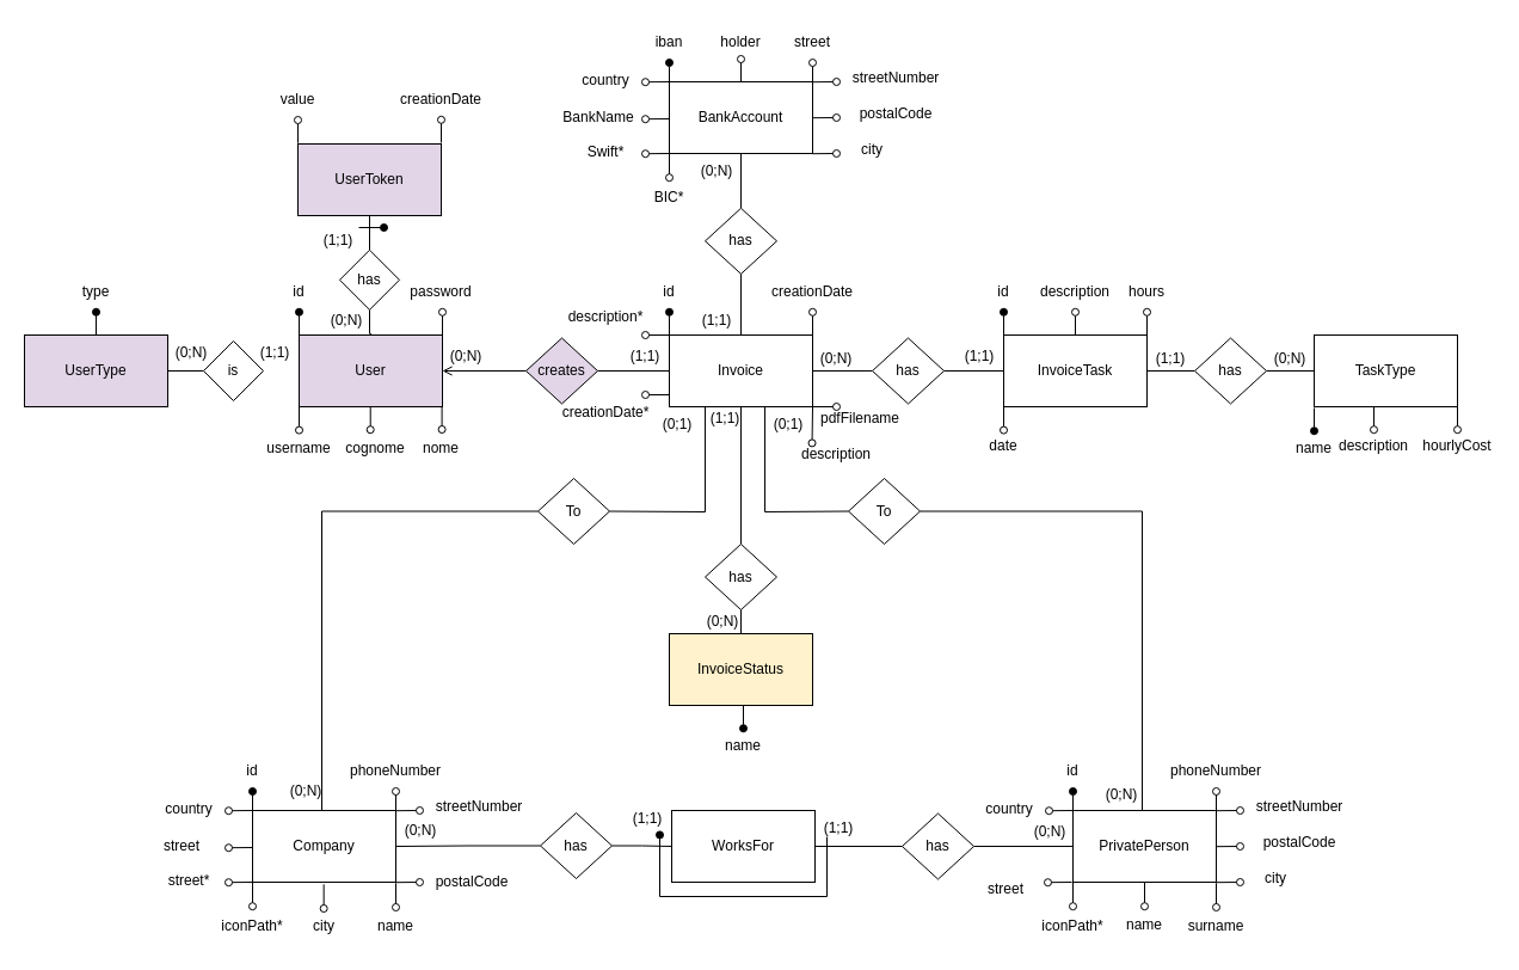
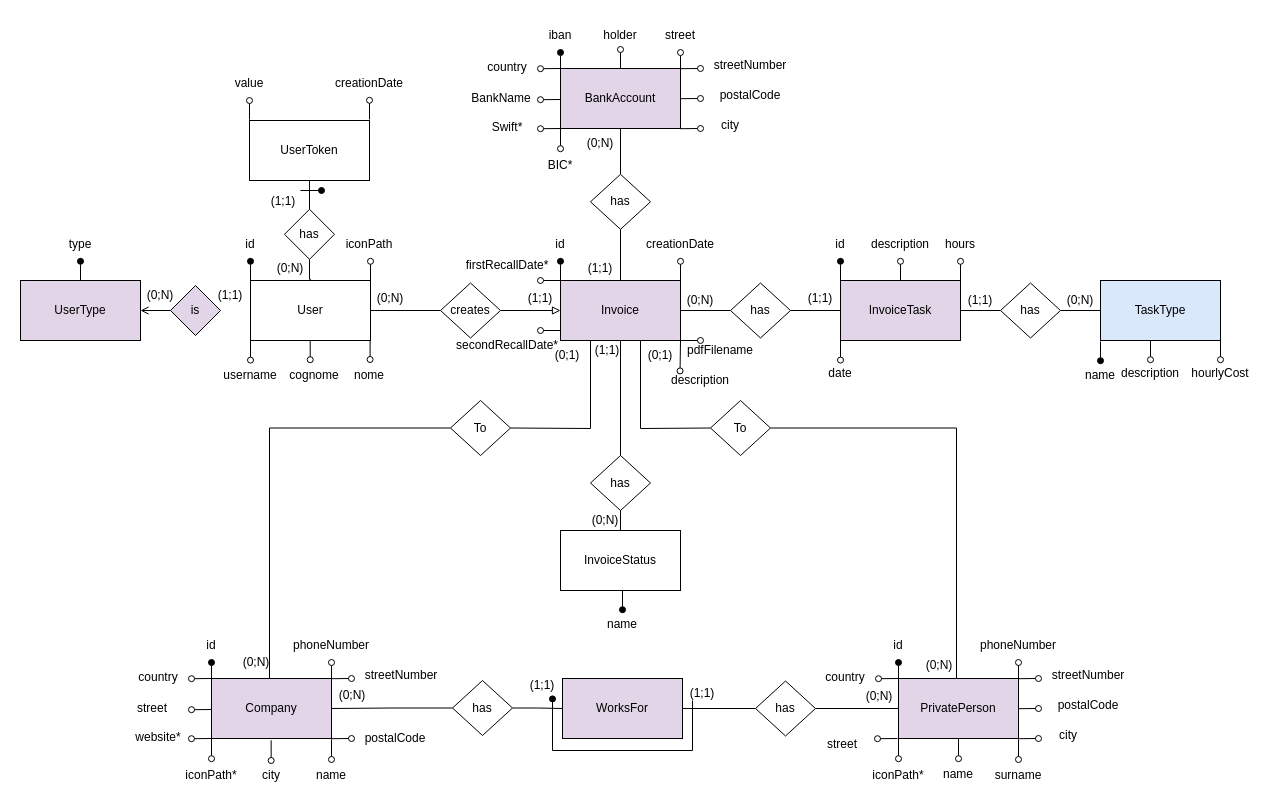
- <mxCell id="12" value="BankAccount" style="rounded=0;whiteSpace=wrap;html=1;" parent="1" vertex="1"><mxGeometry x="560" y="68" width="120" height="60" as="geometry" /></mxCell>
+ <mxCell id="12" value="BankAccount" style="rounded=0;whiteSpace=wrap;html=1;fillColor=#e1d5e7;" parent="1" vertex="1"><mxGeometry x="560" y="68" width="120" height="60" as="geometry" /></mxCell>
- <mxCell id="17" value="UserToken" style="rounded=0;whiteSpace=wrap;html=1;fillColor=#e1d5e7;" parent="1" vertex="1"><mxGeometry x="249" y="120" width="120" height="60" as="geometry" /></mxCell>
+ <mxCell id="17" value="UserToken" style="rounded=0;whiteSpace=wrap;html=1;" parent="1" vertex="1"><mxGeometry x="249" y="120" width="120" height="60" as="geometry" /></mxCell>
- <mxCell id="32" value="password" style="text;html=1;strokeColor=none;fillColor=none;align=center;verticalAlign=middle;whiteSpace=wrap;rounded=0;" parent="1" vertex="1"><mxGeometry x="339" y="228.8" width="60" height="30" as="geometry" /></mxCell>
+ <mxCell id="32" value="iconPath" style="text;html=1;strokeColor=none;fillColor=none;align=center;verticalAlign=middle;whiteSpace=wrap;rounded=0;" parent="1" vertex="1"><mxGeometry x="339" y="228.8" width="60" height="30" as="geometry" /></mxCell>
- <mxCell id="169" value="description*" style="text;html=1;strokeColor=none;fillColor=none;align=center;verticalAlign=middle;whiteSpace=wrap;rounded=0;" vertex="1" parent="1"><mxGeometry x="477" y="250" width="60" height="30" as="geometry" /></mxCell>
+ <mxCell id="169" value="firstRecallDate*" style="text;html=1;strokeColor=none;fillColor=none;align=center;verticalAlign=middle;whiteSpace=wrap;rounded=0;" vertex="1" parent="1"><mxGeometry x="477" y="250" width="60" height="30" as="geometry" /></mxCell>
- <mxCell id="25" value="" style="edgeStyle=orthogonalEdgeStyle;rounded=0;orthogonalLoop=1;jettySize=auto;html=1;startArrow=none;startFill=0;endArrow=none;endFill=0;" parent="1" source="26" target="15" edge="1"><mxGeometry relative="1" as="geometry" /></mxCell>
+ <mxCell id="25" value="" style="edgeStyle=orthogonalEdgeStyle;rounded=0;orthogonalLoop=1;jettySize=auto;html=1;startArrow=none;startFill=0;endArrow=open;endFill=0;" parent="1" source="26" target="15" edge="1"><mxGeometry relative="1" as="geometry" /></mxCell>
- <mxCell id="26" value="is" style="rhombus;whiteSpace=wrap;html=1;" parent="1" vertex="1"><mxGeometry x="170" y="285" width="50" height="50" as="geometry" /></mxCell>
+ <mxCell id="26" value="is" style="rhombus;whiteSpace=wrap;html=1;fillColor=#e1d5e7;" parent="1" vertex="1"><mxGeometry x="170" y="285" width="50" height="50" as="geometry" /></mxCell>
- <mxCell id="8" value="User" style="rounded=0;whiteSpace=wrap;html=1;fillColor=#e1d5e7;" parent="1" vertex="1"><mxGeometry x="250" width="120" height="60" as="geometry" y="280" /></mxCell>
+ <mxCell id="8" value="User" style="rounded=0;whiteSpace=wrap;html=1;" parent="1" vertex="1"><mxGeometry x="250" width="120" height="60" as="geometry" y="280" /></mxCell>
- <mxCell id="43" value="" style="edgeStyle=orthogonalEdgeStyle;rounded=0;orthogonalLoop=1;jettySize=auto;html=1;startArrow=none;startFill=0;endArrow=open;endFill=0;" parent="1" source="45" target="8" edge="1"><mxGeometry relative="1" as="geometry" /></mxCell>
+ <mxCell id="43" value="" style="edgeStyle=orthogonalEdgeStyle;rounded=0;orthogonalLoop=1;jettySize=auto;html=1;startArrow=none;startFill=0;endArrow=none;endFill=0;" parent="1" source="45" target="8" edge="1"><mxGeometry relative="1" as="geometry" /></mxCell>
- <mxCell id="45" value="creates" style="rhombus;whiteSpace=wrap;html=1;fillColor=#e1d5e7;" parent="1" vertex="1"><mxGeometry x="440" y="282.5" width="60" height="55" as="geometry" /></mxCell>
+ <mxCell id="45" value="creates" style="rhombus;whiteSpace=wrap;html=1;" parent="1" vertex="1"><mxGeometry x="440" y="282.5" width="60" height="55" as="geometry" /></mxCell>
- <mxCell id="44" value="" style="edgeStyle=orthogonalEdgeStyle;rounded=0;orthogonalLoop=1;jettySize=auto;html=1;startArrow=none;startFill=0;endArrow=none;endFill=0;" parent="1" source="45" target="9" edge="1"><mxGeometry relative="1" as="geometry" /></mxCell>
+ <mxCell id="44" value="" style="edgeStyle=orthogonalEdgeStyle;rounded=0;orthogonalLoop=1;jettySize=auto;html=1;startArrow=none;startFill=0;endArrow=block;endFill=0;" parent="1" source="45" target="9" edge="1"><mxGeometry relative="1" as="geometry" /></mxCell>
- <mxCell id="9" value="Invoice" style="rounded=0;whiteSpace=wrap;html=1;" parent="1" vertex="1"><mxGeometry x="560" width="120" height="60" as="geometry" y="280" /></mxCell>
+ <mxCell id="9" value="Invoice" style="rounded=0;whiteSpace=wrap;html=1;fillColor=#e1d5e7;" parent="1" vertex="1"><mxGeometry x="560" width="120" height="60" as="geometry" y="280" /></mxCell>
- <mxCell id="14" value="InvoiceTask" style="rounded=0;whiteSpace=wrap;html=1;" parent="1" vertex="1"><mxGeometry x="840" width="120" height="60" as="geometry" y="280" /></mxCell>
+ <mxCell id="14" value="InvoiceTask" style="rounded=0;whiteSpace=wrap;html=1;fillColor=#e1d5e7;" parent="1" vertex="1"><mxGeometry x="840" width="120" height="60" as="geometry" y="280" /></mxCell>
- <mxCell id="11" value="TaskType" style="rounded=0;whiteSpace=wrap;html=1;" parent="1" vertex="1"><mxGeometry x="1100" width="120" height="60" as="geometry" y="280" /></mxCell>
+ <mxCell id="11" value="TaskType" style="rounded=0;whiteSpace=wrap;html=1;fillColor=#dae8fc;" parent="1" vertex="1"><mxGeometry x="1100" width="120" height="60" as="geometry" y="280" /></mxCell>
- <mxCell id="170" value="creationDate*" style="text;html=1;strokeColor=none;fillColor=none;align=center;verticalAlign=middle;whiteSpace=wrap;rounded=0;" vertex="1" parent="1"><mxGeometry x="477" y="330" width="60" height="30" as="geometry" /></mxCell>
+ <mxCell id="170" value="secondRecallDate*" style="text;html=1;strokeColor=none;fillColor=none;align=center;verticalAlign=middle;whiteSpace=wrap;rounded=0;" vertex="1" parent="1"><mxGeometry x="477" y="330" width="60" height="30" as="geometry" /></mxCell>
- <mxCell id="159" value="InvoiceStatus" style="rounded=0;whiteSpace=wrap;html=1;fillColor=#fff2cc;" vertex="1" parent="1"><mxGeometry x="560" y="530" width="120" height="60" as="geometry" /></mxCell>
+ <mxCell id="159" value="InvoiceStatus" style="rounded=0;whiteSpace=wrap;html=1;" vertex="1" parent="1"><mxGeometry x="560" y="530" width="120" height="60" as="geometry" /></mxCell>
- <mxCell id="81" value="Company" style="rounded=0;whiteSpace=wrap;html=1;" parent="1" vertex="1"><mxGeometry x="211" y="678" width="120" height="60" as="geometry" /></mxCell>
+ <mxCell id="81" value="Company" style="rounded=0;whiteSpace=wrap;html=1;fillColor=#e1d5e7;" parent="1" vertex="1"><mxGeometry x="211" y="678" width="120" height="60" as="geometry" /></mxCell>
- <mxCell id="148" value="WorksFor" style="rounded=0;whiteSpace=wrap;html=1;" parent="1" vertex="1"><mxGeometry x="562" y="678" width="120" height="60" as="geometry" /></mxCell>
+ <mxCell id="148" value="WorksFor" style="rounded=0;whiteSpace=wrap;html=1;fillColor=#e1d5e7;" parent="1" vertex="1"><mxGeometry x="562" y="678" width="120" height="60" as="geometry" /></mxCell>
- <mxCell id="101" value="PrivatePerson" style="rounded=0;whiteSpace=wrap;html=1;" parent="1" vertex="1"><mxGeometry x="898" y="678" width="120" height="60" as="geometry" /></mxCell>
+ <mxCell id="101" value="PrivatePerson" style="rounded=0;whiteSpace=wrap;html=1;fillColor=#e1d5e7;" parent="1" vertex="1"><mxGeometry x="898" y="678" width="120" height="60" as="geometry" /></mxCell>
- <mxCell id="95" value="street*" style="text;html=1;strokeColor=none;fillColor=none;align=center;verticalAlign=middle;whiteSpace=wrap;rounded=0;" parent="1" vertex="1"><mxGeometry x="128" y="722" width="60" height="30" as="geometry" /></mxCell>
+ <mxCell id="95" value="website*" style="text;html=1;strokeColor=none;fillColor=none;align=center;verticalAlign=middle;whiteSpace=wrap;rounded=0;" parent="1" vertex="1"><mxGeometry x="128" y="722" width="60" height="30" as="geometry" /></mxCell>
